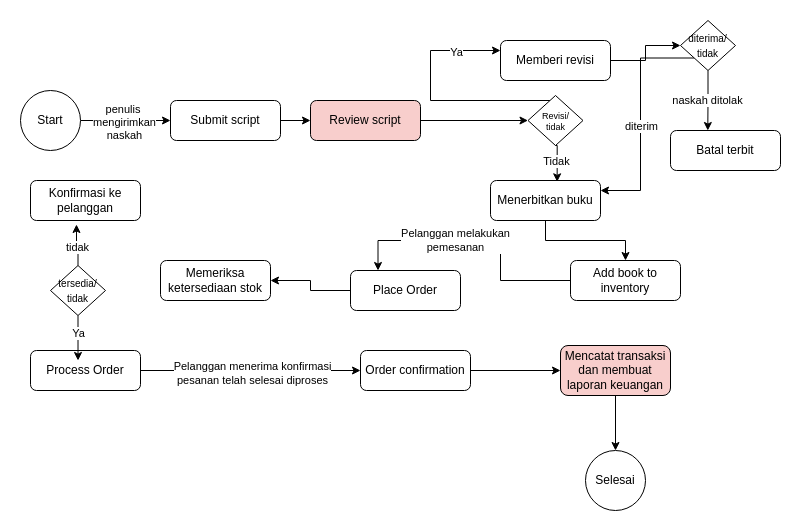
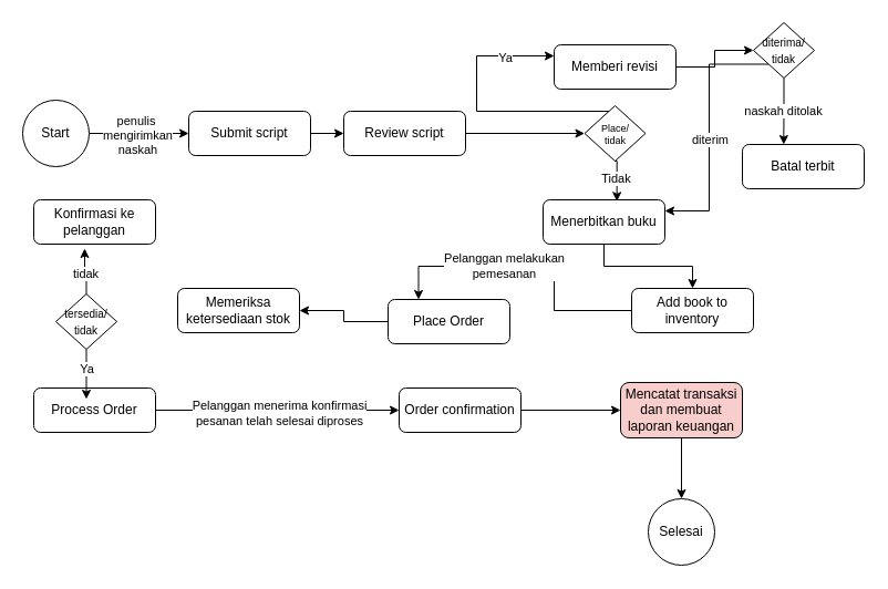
- <mxCell id="8" value="Review script" style="rounded=1;whiteSpace=wrap;html=1;fillColor=#f8cecc;" vertex="1" parent="1"><mxGeometry x="310" y="100" width="110" height="40" as="geometry" /></mxCell>
+ <mxCell id="8" value="Review script" style="rounded=1;whiteSpace=wrap;html=1;" vertex="1" parent="1"><mxGeometry x="310" y="100" width="110" height="40" as="geometry" /></mxCell>
- <mxCell id="28" value="&lt;font style=&quot;font-size: 9px;&quot;&gt;Revisi/&lt;/font&gt;&lt;div style=&quot;font-size: 9px;&quot;&gt;&lt;font style=&quot;font-size: 9px;&quot;&gt;tidak&lt;/font&gt;&lt;/div&gt;" style="rhombus;whiteSpace=wrap;html=1;" vertex="1" parent="1"><mxGeometry x="527.5" y="95" width="55" height="50" as="geometry" /></mxCell>
+ <mxCell id="28" value="&lt;font style=&quot;font-size: 9px;&quot;&gt;Place/&lt;/font&gt;&lt;div style=&quot;font-size: 9px;&quot;&gt;&lt;font style=&quot;font-size: 9px;&quot;&gt;tidak&lt;/font&gt;&lt;/div&gt;" style="rhombus;whiteSpace=wrap;html=1;" vertex="1" parent="1"><mxGeometry x="527.5" y="95" width="55" height="50" as="geometry" /></mxCell>
